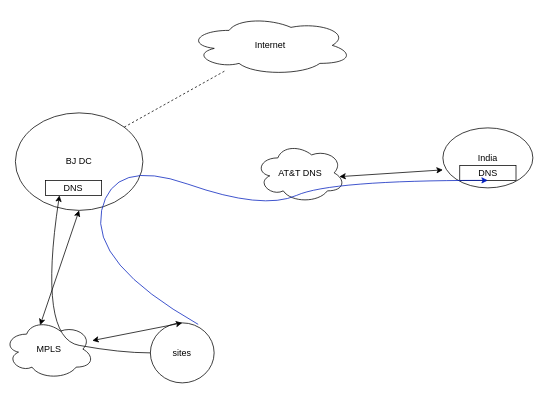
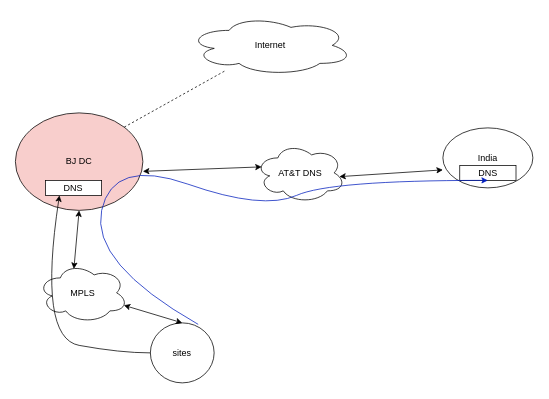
- <mxCell id="2" value="BJ DC" style="ellipse;whiteSpace=wrap;html=1;" parent="1" vertex="1"><mxGeometry x="20" y="150" width="170" height="130" as="geometry" /></mxCell>
+ <mxCell id="2" value="BJ DC" style="ellipse;whiteSpace=wrap;html=1;fillColor=#f8cecc;" parent="1" vertex="1"><mxGeometry x="20" y="150" width="170" height="130" as="geometry" /></mxCell>
+ <mxCell id="14" value="" style="endArrow=classic;startArrow=classic;html=1;rounded=0;entryX=0.07;entryY=0.4;entryDx=0;entryDy=0;entryPerimeter=0;exitX=1;exitY=0.6;exitDx=0;exitDy=0;exitPerimeter=0;" edge="1" parent="1" source="2" target="5"><mxGeometry width="50" height="50" relative="1" as="geometry"><mxPoint x="170" y="234.52" as="sourcePoint" /><mxPoint x="338.04" y="225.48" as="targetPoint" /></mxGeometry></mxCell>
- <mxCell id="12" value="MPLS" style="ellipse;shape=cloud;whiteSpace=wrap;html=1;" vertex="1" parent="1"><mxGeometry x="5" y="425" width="120" height="80" as="geometry" /></mxCell>
+ <mxCell id="12" value="MPLS" style="ellipse;shape=cloud;whiteSpace=wrap;html=1;" vertex="1" parent="1"><mxGeometry x="50" y="350" width="120" height="80" as="geometry" /></mxCell>
